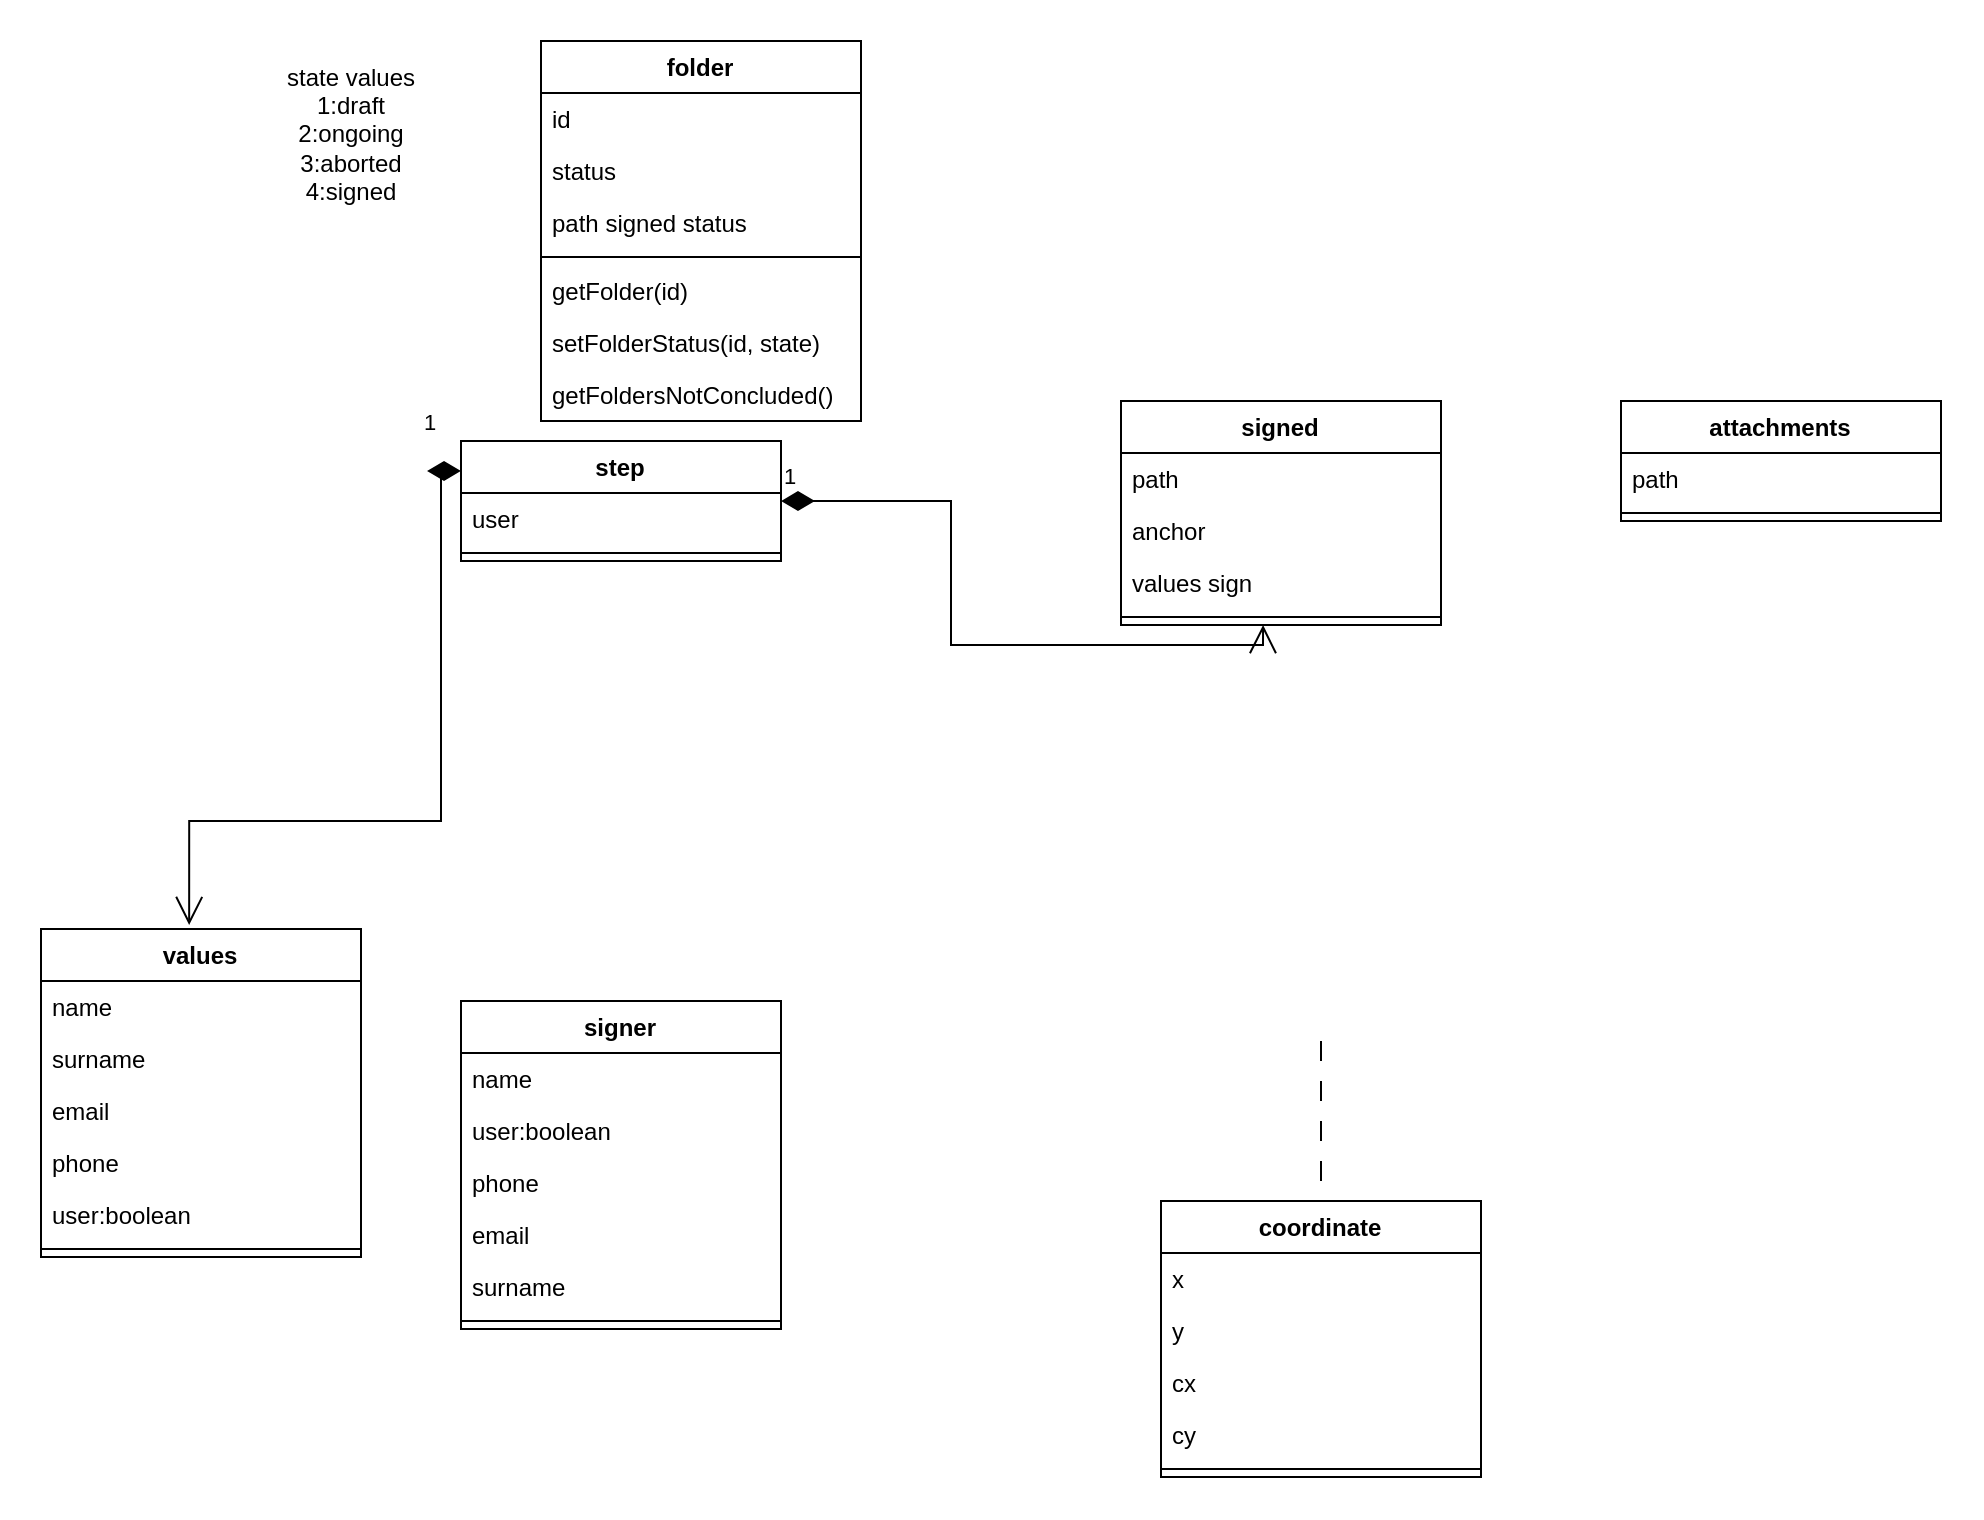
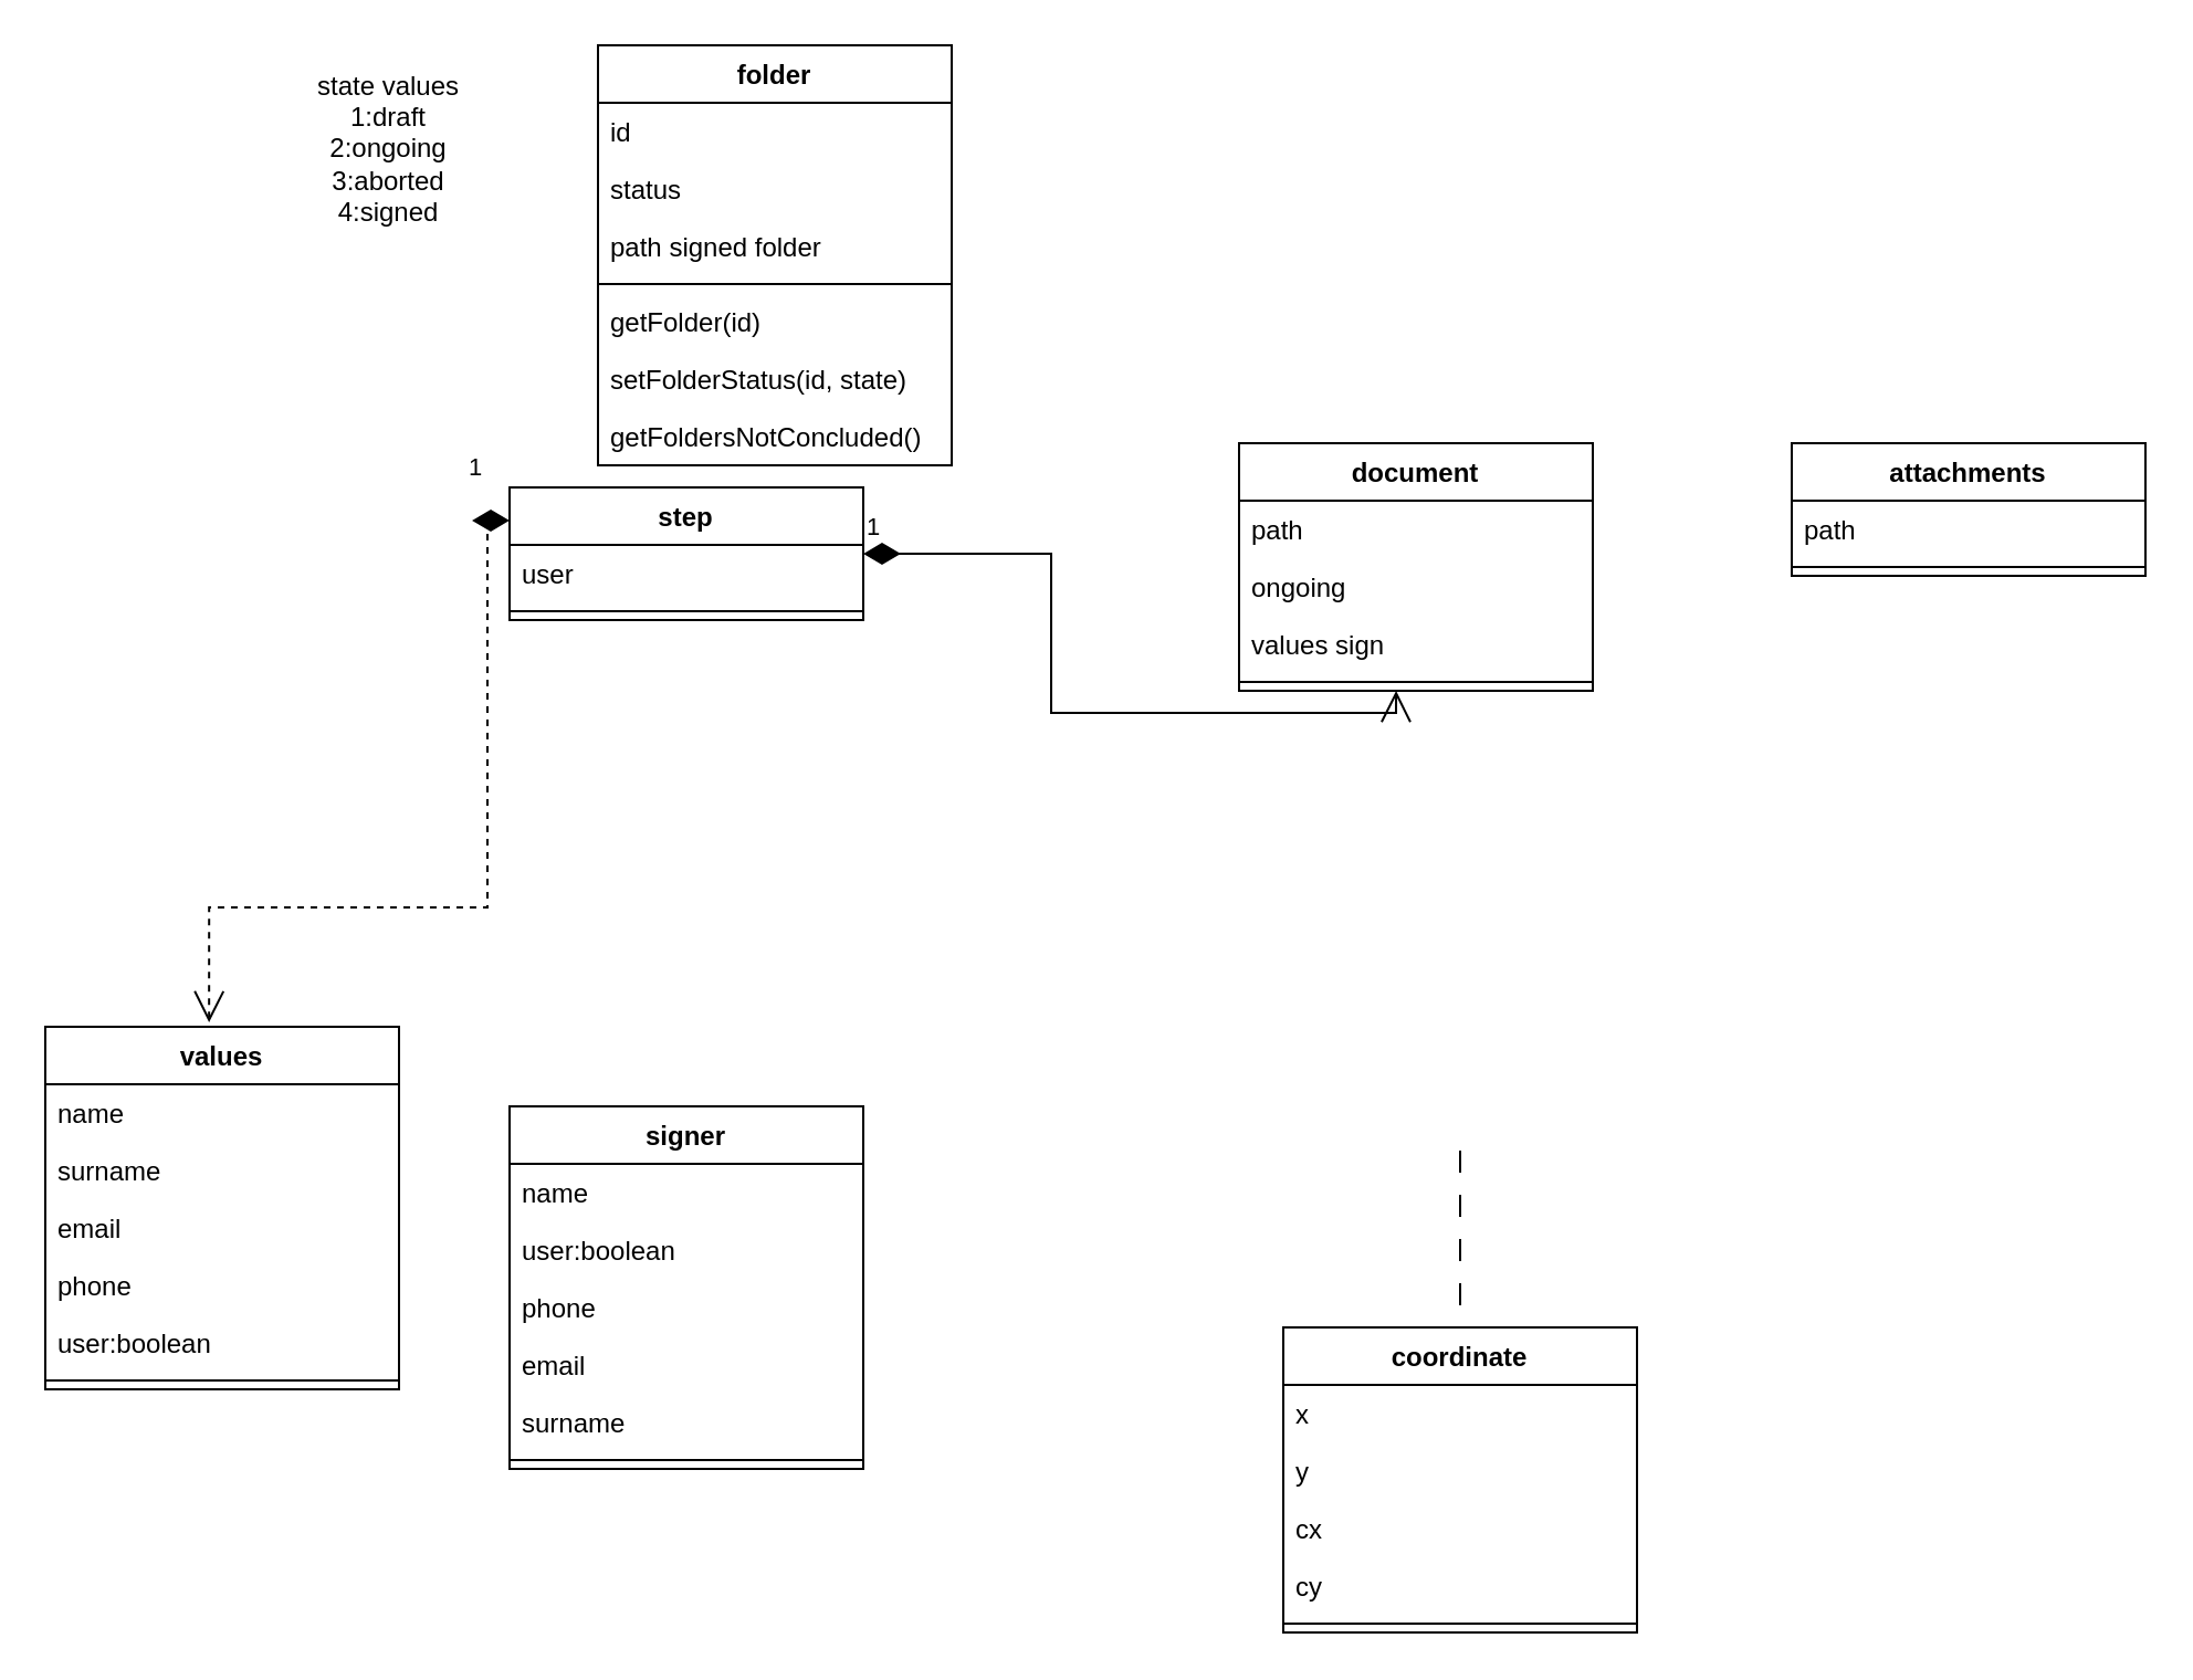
- <mxCell id="5" value="path signed status" style="text;strokeColor=none;fillColor=none;align=left;verticalAlign=top;spacingLeft=4;spacingRight=4;overflow=hidden;rotatable=0;points=[[0,0.5],[1,0.5]];portConstraint=eastwest;" parent="2" vertex="1"><mxGeometry y="78" width="160" height="26" as="geometry" /></mxCell>
+ <mxCell id="5" value="path signed folder" style="text;strokeColor=none;fillColor=none;align=left;verticalAlign=top;spacingLeft=4;spacingRight=4;overflow=hidden;rotatable=0;points=[[0,0.5],[1,0.5]];portConstraint=eastwest;" parent="2" vertex="1"><mxGeometry y="78" width="160" height="26" as="geometry" /></mxCell>
- <mxCell id="10" value="signed" style="swimlane;fontStyle=1;align=center;verticalAlign=top;childLayout=stackLayout;horizontal=1;startSize=26;horizontalStack=0;resizeParent=1;resizeParentMax=0;resizeLast=0;collapsible=1;marginBottom=0;" parent="1" vertex="1"><mxGeometry x="560" y="200" width="160" height="112" as="geometry" /></mxCell>
+ <mxCell id="10" value="document" style="swimlane;fontStyle=1;align=center;verticalAlign=top;childLayout=stackLayout;horizontal=1;startSize=26;horizontalStack=0;resizeParent=1;resizeParentMax=0;resizeLast=0;collapsible=1;marginBottom=0;" parent="1" vertex="1"><mxGeometry x="560" y="200" width="160" height="112" as="geometry" /></mxCell>
- <mxCell id="12" value="anchor" style="text;strokeColor=none;fillColor=none;align=left;verticalAlign=top;spacingLeft=4;spacingRight=4;overflow=hidden;rotatable=0;points=[[0,0.5],[1,0.5]];portConstraint=eastwest;" parent="10" vertex="1"><mxGeometry y="52" width="160" height="26" as="geometry" /></mxCell>
+ <mxCell id="12" value="ongoing" style="text;strokeColor=none;fillColor=none;align=left;verticalAlign=top;spacingLeft=4;spacingRight=4;overflow=hidden;rotatable=0;points=[[0,0.5],[1,0.5]];portConstraint=eastwest;" parent="10" vertex="1"><mxGeometry y="52" width="160" height="26" as="geometry" /></mxCell>
- <mxCell id="43" value="1" style="endArrow=open;html=1;endSize=12;startArrow=diamondThin;startSize=14;startFill=1;edgeStyle=orthogonalEdgeStyle;align=left;verticalAlign=bottom;rounded=0;entryX=0.463;entryY=-0.012;entryDx=0;entryDy=0;entryPerimeter=0;exitX=0;exitY=0.25;exitDx=0;exitDy=0;" parent="1" source="29" target="22" edge="1"><mxGeometry x="-0.945" y="-18" relative="1" as="geometry"><mxPoint x="200" y="300" as="sourcePoint" /><mxPoint x="320" y="510" as="targetPoint" /><Array as="points"><mxPoint x="220" y="235" /><mxPoint x="220" y="410" /><mxPoint x="94" y="410" /></Array><mxPoint x="8" y="-15" as="offset" /></mxGeometry></mxCell>
+ <mxCell id="43" value="1" style="endArrow=open;html=1;endSize=12;startArrow=diamondThin;startSize=14;startFill=1;edgeStyle=orthogonalEdgeStyle;align=left;verticalAlign=bottom;rounded=0;entryX=0.463;entryY=-0.012;entryDx=0;entryDy=0;entryPerimeter=0;exitX=0;exitY=0.25;exitDx=0;exitDy=0;dashed=1;" parent="1" source="29" target="22" edge="1"><mxGeometry x="-0.945" y="-18" relative="1" as="geometry"><mxPoint x="200" y="300" as="sourcePoint" /><mxPoint x="320" y="510" as="targetPoint" /><Array as="points"><mxPoint x="220" y="235" /><mxPoint x="220" y="410" /><mxPoint x="94" y="410" /></Array><mxPoint x="8" y="-15" as="offset" /></mxGeometry></mxCell>
